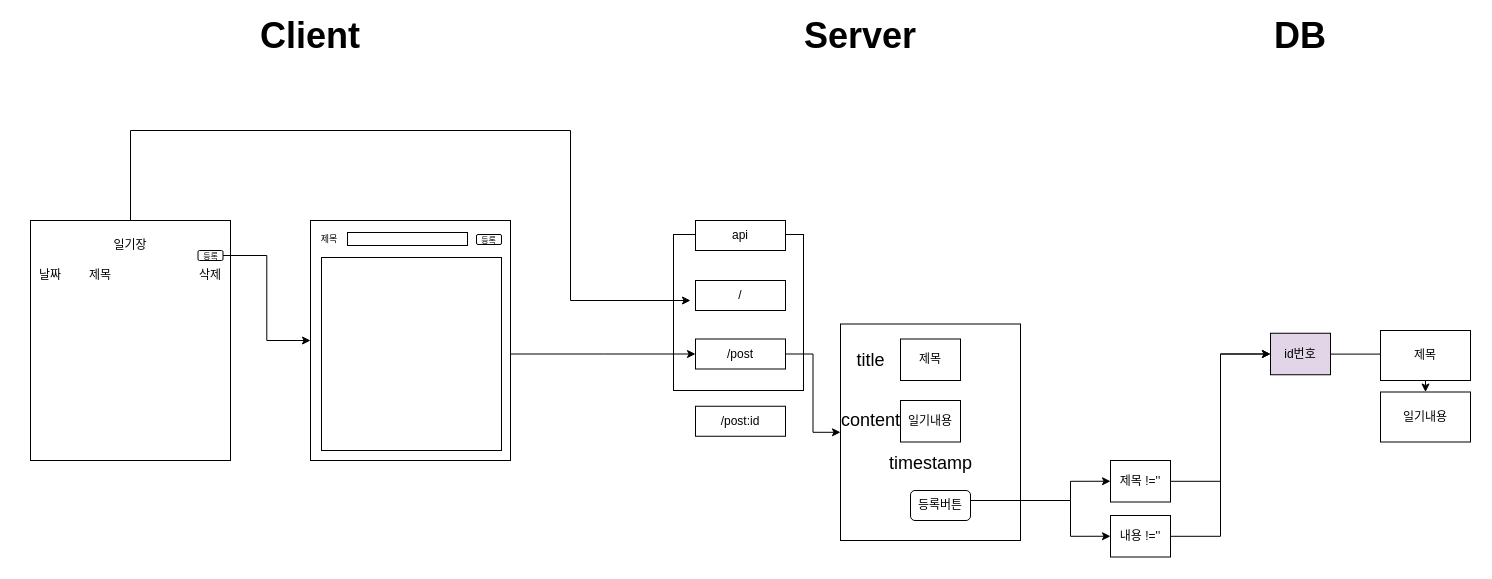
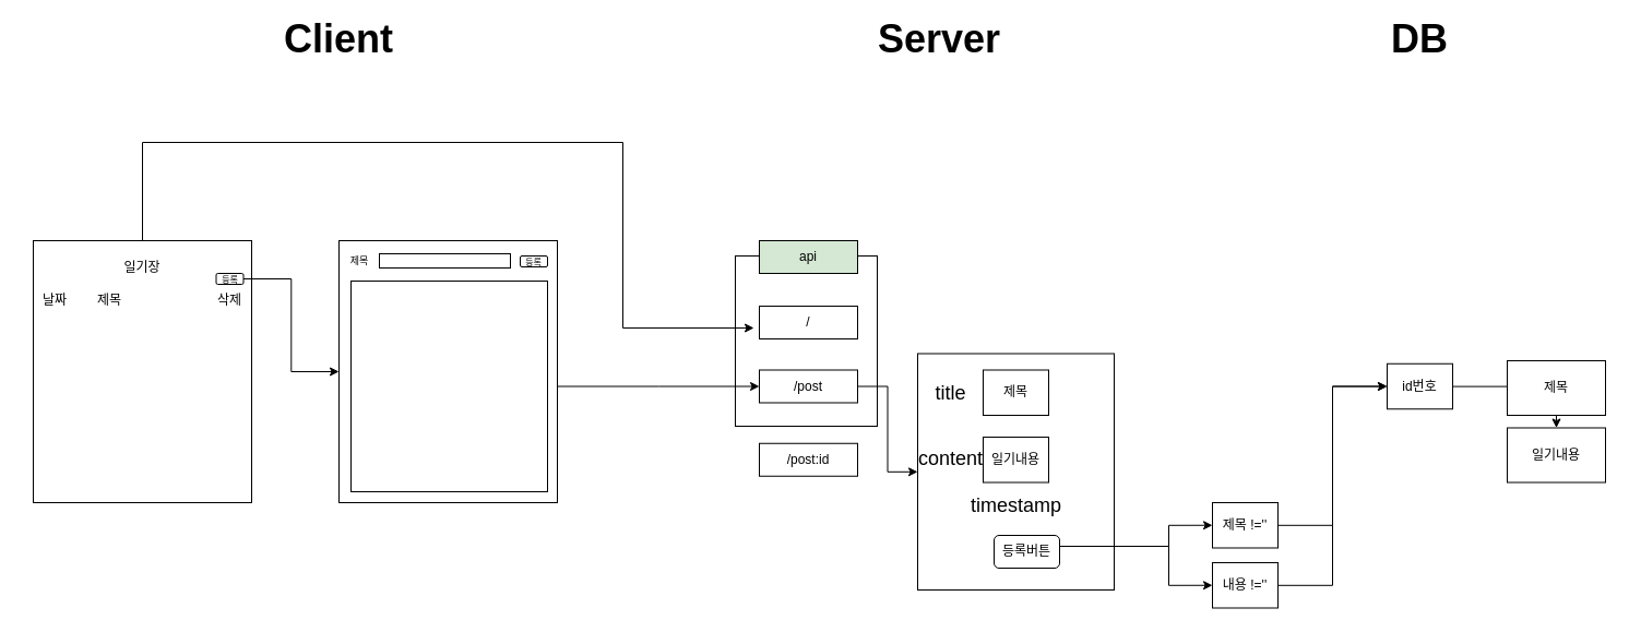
- <mxCell id="18" value="api" style="rounded=0;whiteSpace=wrap;html=1;fontSize=12;" parent="1" vertex="1"><mxGeometry x="695" y="220" width="90" height="30" as="geometry" /></mxCell>
+ <mxCell id="18" value="api" style="rounded=0;whiteSpace=wrap;html=1;fontSize=12;fillColor=#d5e8d4;" parent="1" vertex="1"><mxGeometry x="695" y="220" width="90" height="30" as="geometry" /></mxCell>
- <mxCell id="31" value="id번호" style="rounded=0;whiteSpace=wrap;html=1;fontSize=12;fillColor=#e1d5e7;" parent="1" vertex="1"><mxGeometry x="1270" y="332.75" width="60" height="41.5" as="geometry" /></mxCell>
+ <mxCell id="31" value="id번호" style="rounded=0;whiteSpace=wrap;html=1;fontSize=12;" parent="1" vertex="1"><mxGeometry x="1270" y="332.75" width="60" height="41.5" as="geometry" /></mxCell>
